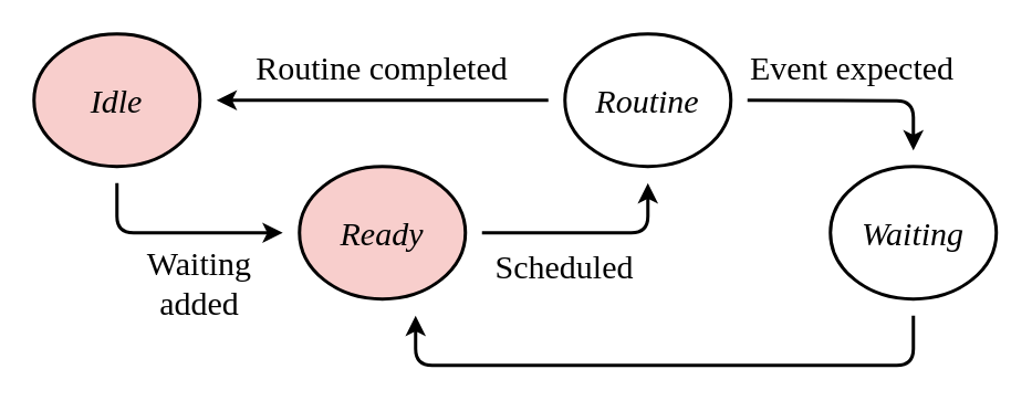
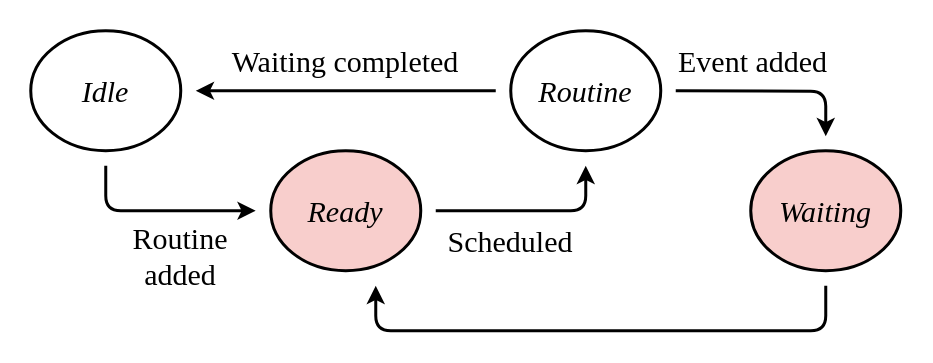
- <mxCell id="10" value="Routine completed" style="text;html=1;strokeColor=none;fillColor=none;align=center;verticalAlign=middle;whiteSpace=wrap;rounded=0;fontSize=20;fontFamily=Times New Roman;" vertex="1" parent="1"><mxGeometry x="135" y="20" width="190" height="40" as="geometry" /></mxCell>
+ <mxCell id="10" value="Waiting completed" style="text;html=1;strokeColor=none;fillColor=none;align=center;verticalAlign=middle;whiteSpace=wrap;rounded=0;fontSize=20;fontFamily=Times New Roman;" vertex="1" parent="1"><mxGeometry x="135" y="20" width="190" height="40" as="geometry" /></mxCell>
- <mxCell id="12" value="Event expected" style="text;html=1;strokeColor=none;fillColor=none;align=left;verticalAlign=middle;whiteSpace=wrap;rounded=0;fontSize=20;fontFamily=Times New Roman;" vertex="1" parent="1"><mxGeometry x="450" y="20" width="140" height="40" as="geometry" /></mxCell>
+ <mxCell id="12" value="Event added" style="text;html=1;strokeColor=none;fillColor=none;align=left;verticalAlign=middle;whiteSpace=wrap;rounded=0;fontSize=20;fontFamily=Times New Roman;" vertex="1" parent="1"><mxGeometry x="450" y="20" width="140" height="40" as="geometry" /></mxCell>
- <mxCell id="2" value="Idle" style="ellipse;whiteSpace=wrap;html=1;strokeWidth=2;fontFamily=Times New Roman;fontSize=20;fontStyle=2;fillColor=#f8cecc;" vertex="1" parent="1"><mxGeometry x="20" y="20" width="100" height="80" as="geometry" /></mxCell>
+ <mxCell id="2" value="Idle" style="ellipse;whiteSpace=wrap;html=1;strokeWidth=2;fontFamily=Times New Roman;fontSize=20;fontStyle=2" vertex="1" parent="1"><mxGeometry x="20" y="20" width="100" height="80" as="geometry" /></mxCell>
- <mxCell id="5" value="Waiting" style="ellipse;whiteSpace=wrap;html=1;strokeWidth=2;fontFamily=Times New Roman;fontSize=20;fontStyle=2" vertex="1" parent="1"><mxGeometry x="500" y="100" width="100" height="80" as="geometry" /></mxCell>
+ <mxCell id="5" value="Waiting" style="ellipse;whiteSpace=wrap;html=1;strokeWidth=2;fontFamily=Times New Roman;fontSize=20;fontStyle=2;fillColor=#f8cecc;" vertex="1" parent="1"><mxGeometry x="500" y="100" width="100" height="80" as="geometry" /></mxCell>
- <mxCell id="8" value="Waiting added" style="text;html=1;strokeColor=none;fillColor=none;align=center;verticalAlign=middle;whiteSpace=wrap;rounded=0;fontSize=20;fontFamily=Times New Roman;" vertex="1" parent="1"><mxGeometry x="70" y="140" width="100" height="60" as="geometry" /></mxCell>
+ <mxCell id="8" value="Routine added" style="text;html=1;strokeColor=none;fillColor=none;align=center;verticalAlign=middle;whiteSpace=wrap;rounded=0;fontSize=20;fontFamily=Times New Roman;" vertex="1" parent="1"><mxGeometry x="70" y="140" width="100" height="60" as="geometry" /></mxCell>
